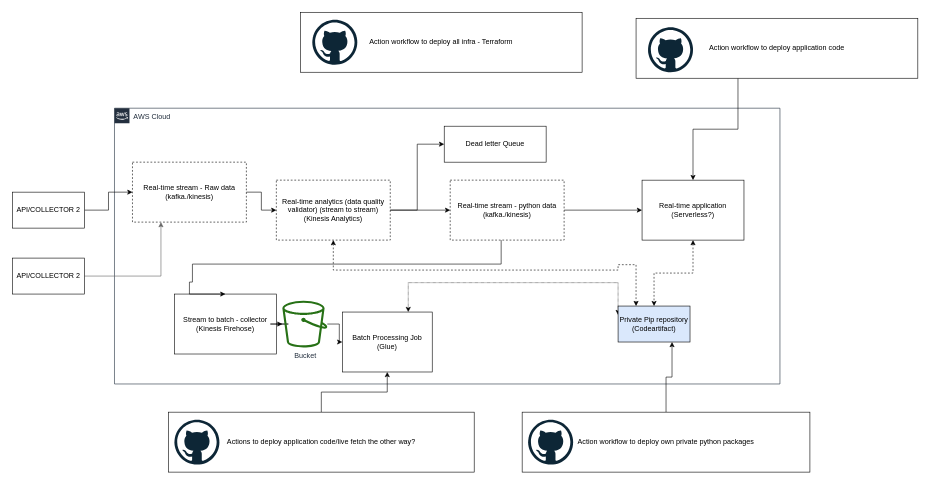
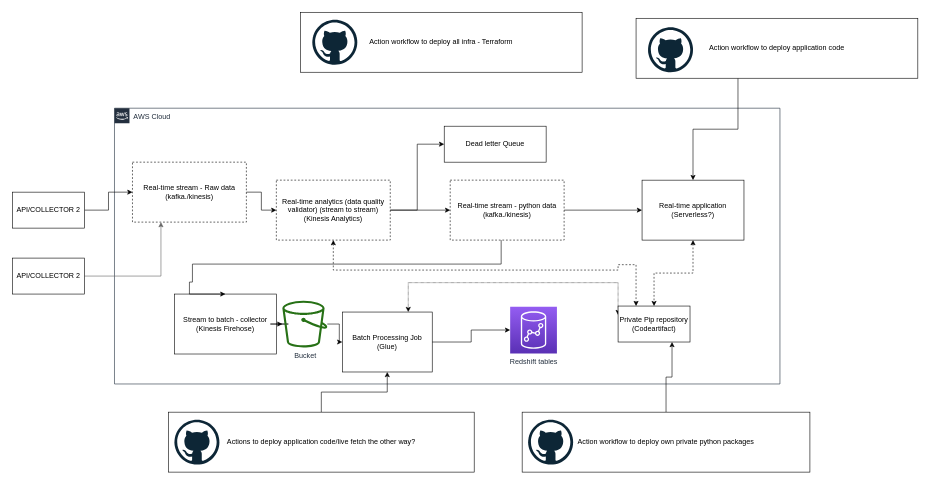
- <mxCell id="23" value="Private Pip repository&lt;br&gt;(Codeartifact)" style="rounded=0;whiteSpace=wrap;html=1;fillColor=#dae8fc;" parent="2" vertex="1"><mxGeometry x="840" y="330" width="120" height="60" as="geometry" /></mxCell>
+ <mxCell id="23" value="Private Pip repository&lt;br&gt;(Codeartifact)" style="rounded=0;whiteSpace=wrap;html=1;" parent="2" vertex="1"><mxGeometry x="840" y="330" width="120" height="60" as="geometry" /></mxCell>
+ <mxCell id="9" style="edgeStyle=orthogonalEdgeStyle;rounded=0;orthogonalLoop=1;jettySize=auto;html=1;entryX=0;entryY=0.5;entryDx=0;entryDy=0;entryPerimeter=0;" parent="2" source="11" target="12" edge="1"><mxGeometry relative="1" as="geometry" /></mxCell>
+ <mxCell id="12" value="Redshift tables" style="sketch=0;points=[[0,0,0],[0.25,0,0],[0.5,0,0],[0.75,0,0],[1,0,0],[0,1,0],[0.25,1,0],[0.5,1,0],[0.75,1,0],[1,1,0],[0,0.25,0],[0,0.5,0],[0,0.75,0],[1,0.25,0],[1,0.5,0],[1,0.75,0]];outlineConnect=0;fontColor=#232F3E;gradientColor=#945DF2;gradientDirection=north;fillColor=#5A30B5;strokeColor=#ffffff;dashed=0;verticalLabelPosition=bottom;verticalAlign=top;align=center;html=1;fontSize=12;fontStyle=0;aspect=fixed;shape=mxgraph.aws4.resourceIcon;resIcon=mxgraph.aws4.redshift;" parent="2" vertex="1"><mxGeometry x="660" y="331" width="78" height="78" as="geometry" /></mxCell>
